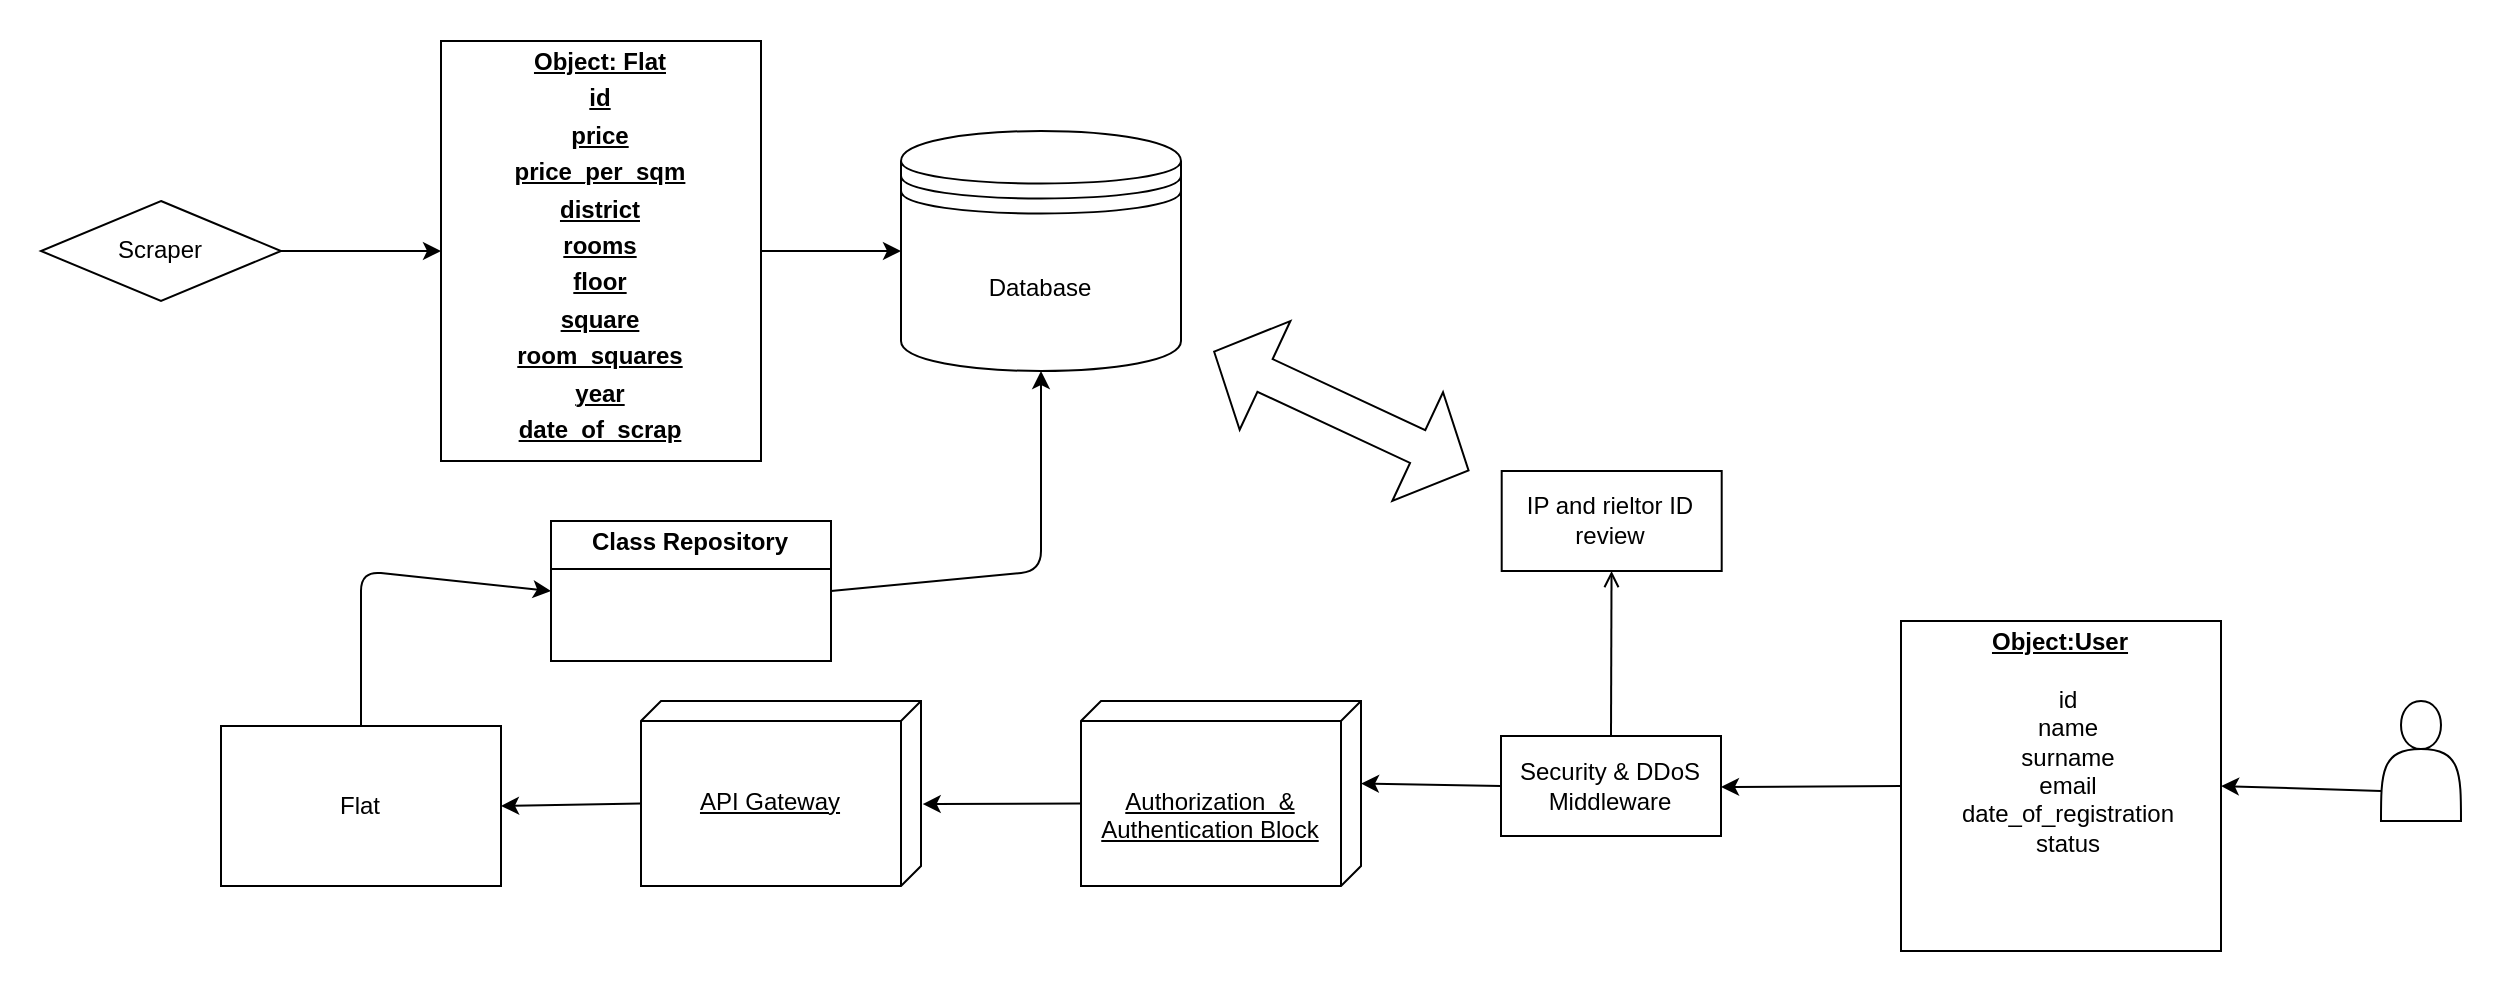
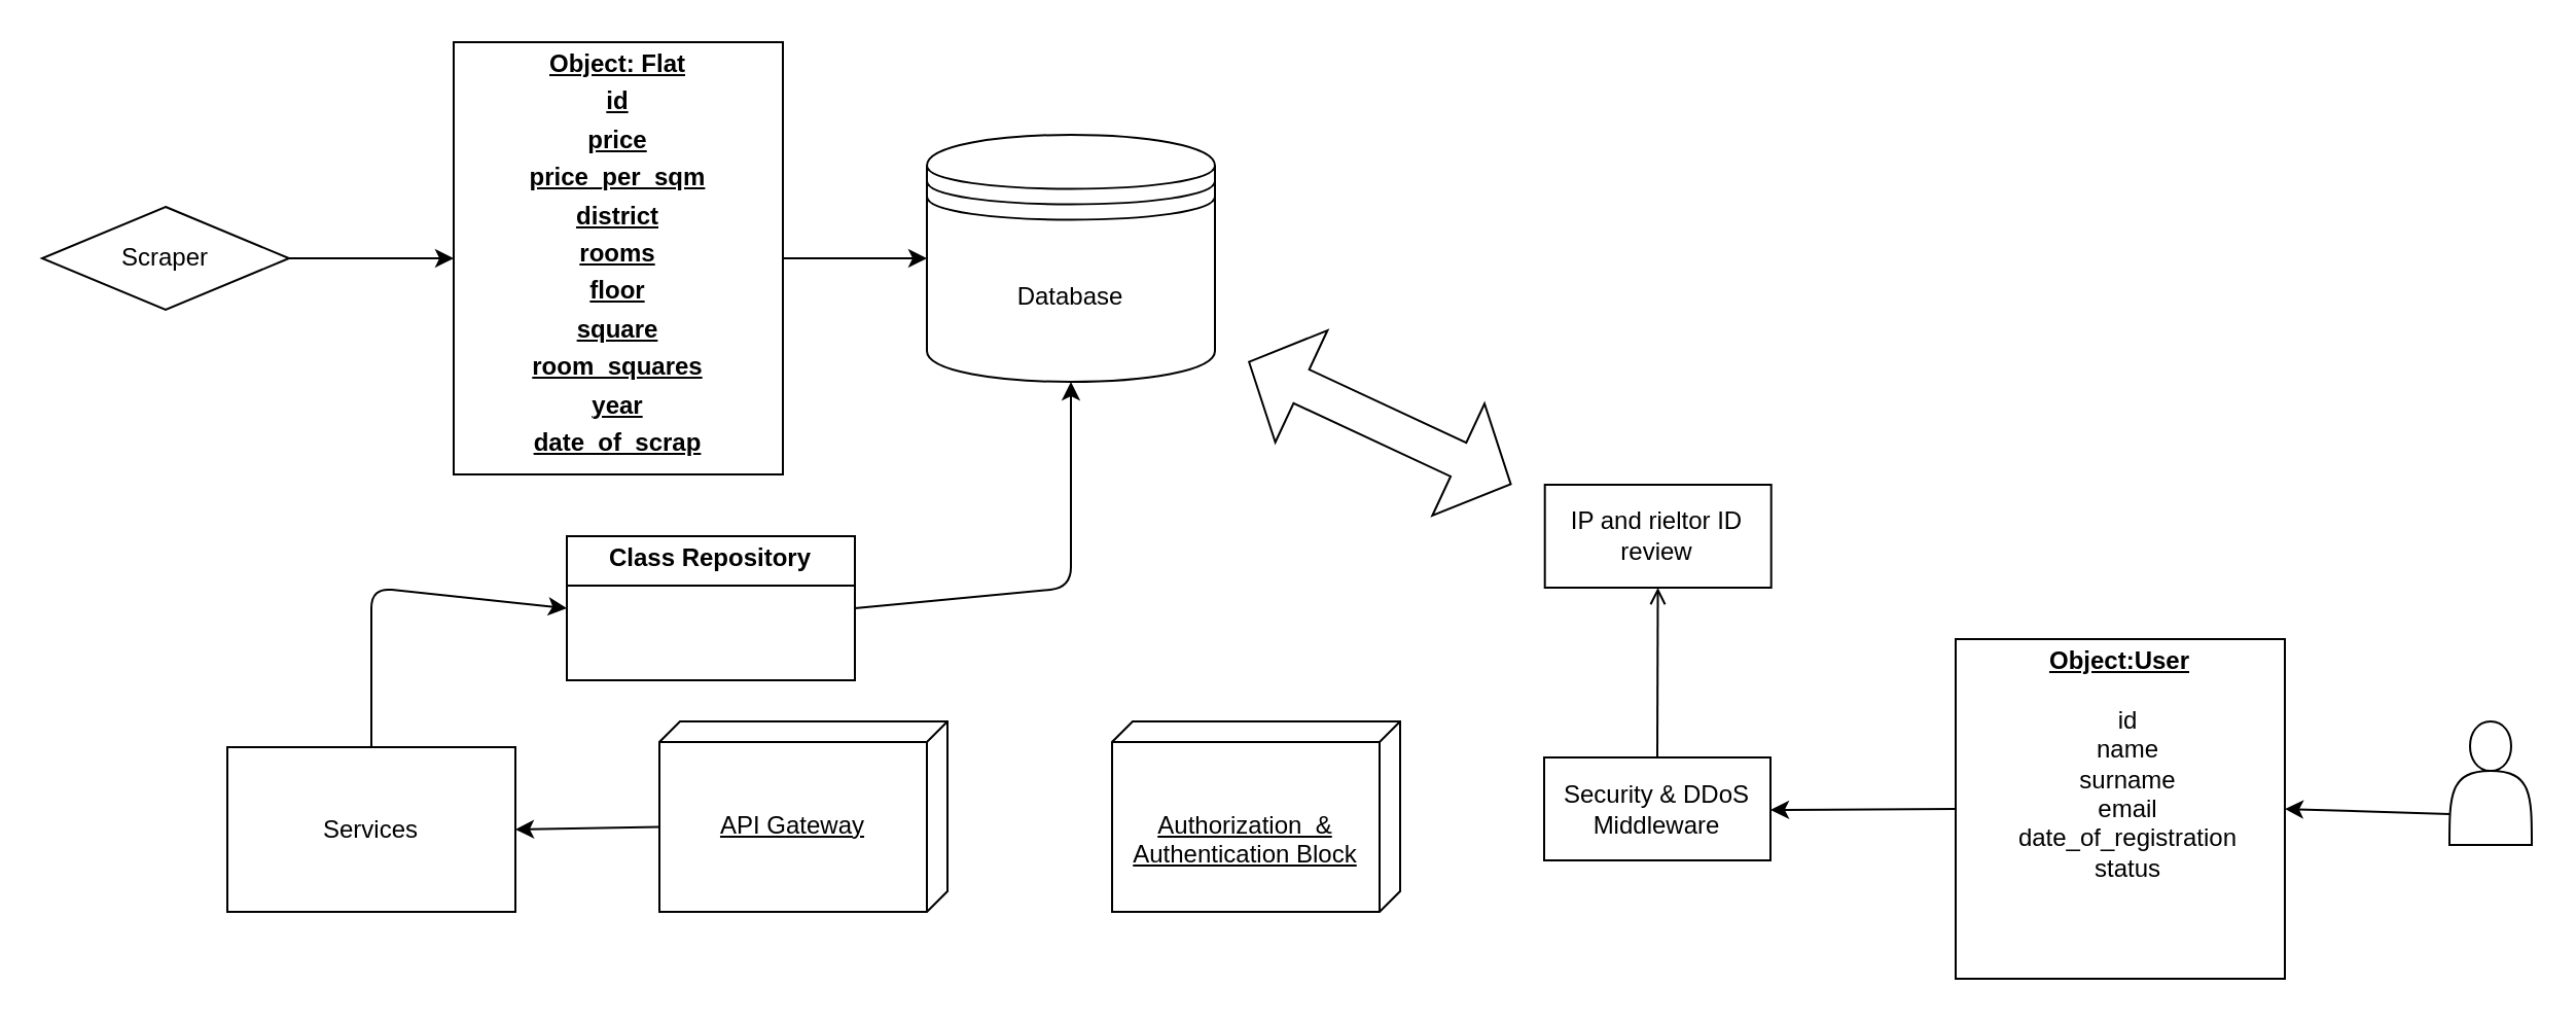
- <mxCell id="14" style="edgeStyle=none;html=1;exitX=0;exitY=0.5;exitDx=0;exitDy=0;entryX=0;entryY=0;entryDx=41.25;entryDy=0;entryPerimeter=0;" parent="1" source="13" target="11" edge="1"><mxGeometry relative="1" as="geometry" /></mxCell>
- <mxCell id="19" style="edgeStyle=none;html=1;exitX=0;exitY=0;exitDx=51.25;exitDy=140;exitPerimeter=0;entryX=0.557;entryY=-0.006;entryDx=0;entryDy=0;entryPerimeter=0;" parent="1" source="11" target="18" edge="1"><mxGeometry relative="1" as="geometry" /></mxCell>
- <mxCell id="21" value="Flat" style="html=1;whiteSpace=wrap;" parent="1" vertex="1"><mxGeometry x="110" y="362.5" width="140" height="80" as="geometry" /></mxCell>
+ <mxCell id="21" value="Services" style="html=1;whiteSpace=wrap;" parent="1" vertex="1"><mxGeometry x="110" y="362.5" width="140" height="80" as="geometry" /></mxCell>
